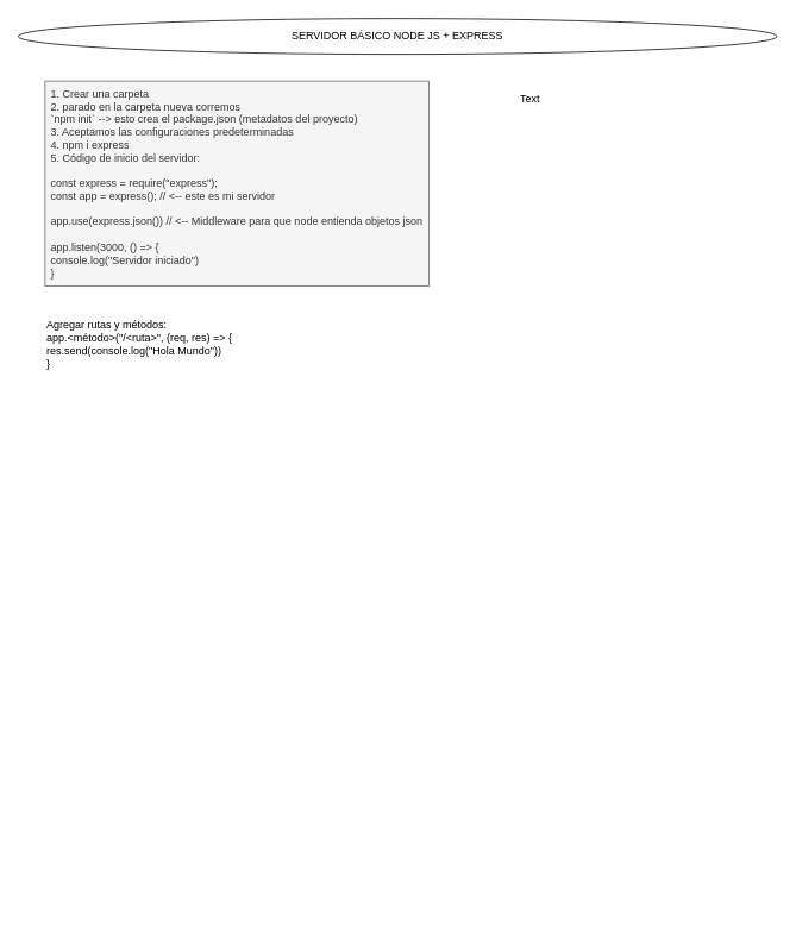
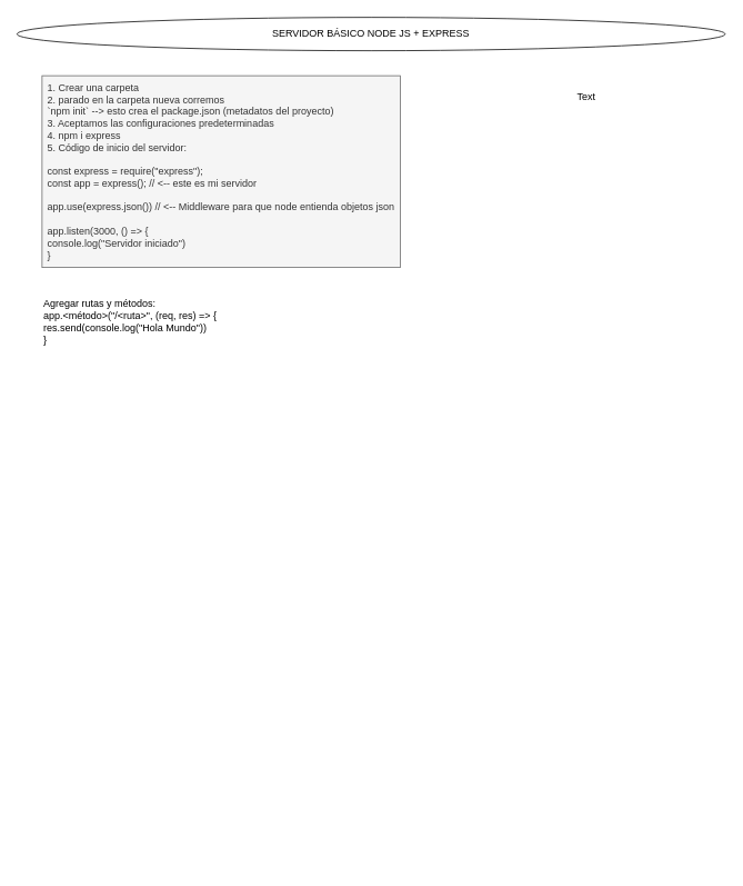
- <mxCell id="5" value="Text" style="text;html=1;align=center;verticalAlign=middle;resizable=0;points=[];autosize=1;" vertex="1" parent="1"><mxGeometry x="573" y="100" width="40" height="20" as="geometry" /></mxCell>
+ <mxCell id="5" value="Text" style="text;html=1;align=center;verticalAlign=middle;resizable=0;points=[];autosize=1;" vertex="1" parent="1"><mxGeometry x="683" y="105" width="40" height="20" as="geometry" /></mxCell>
